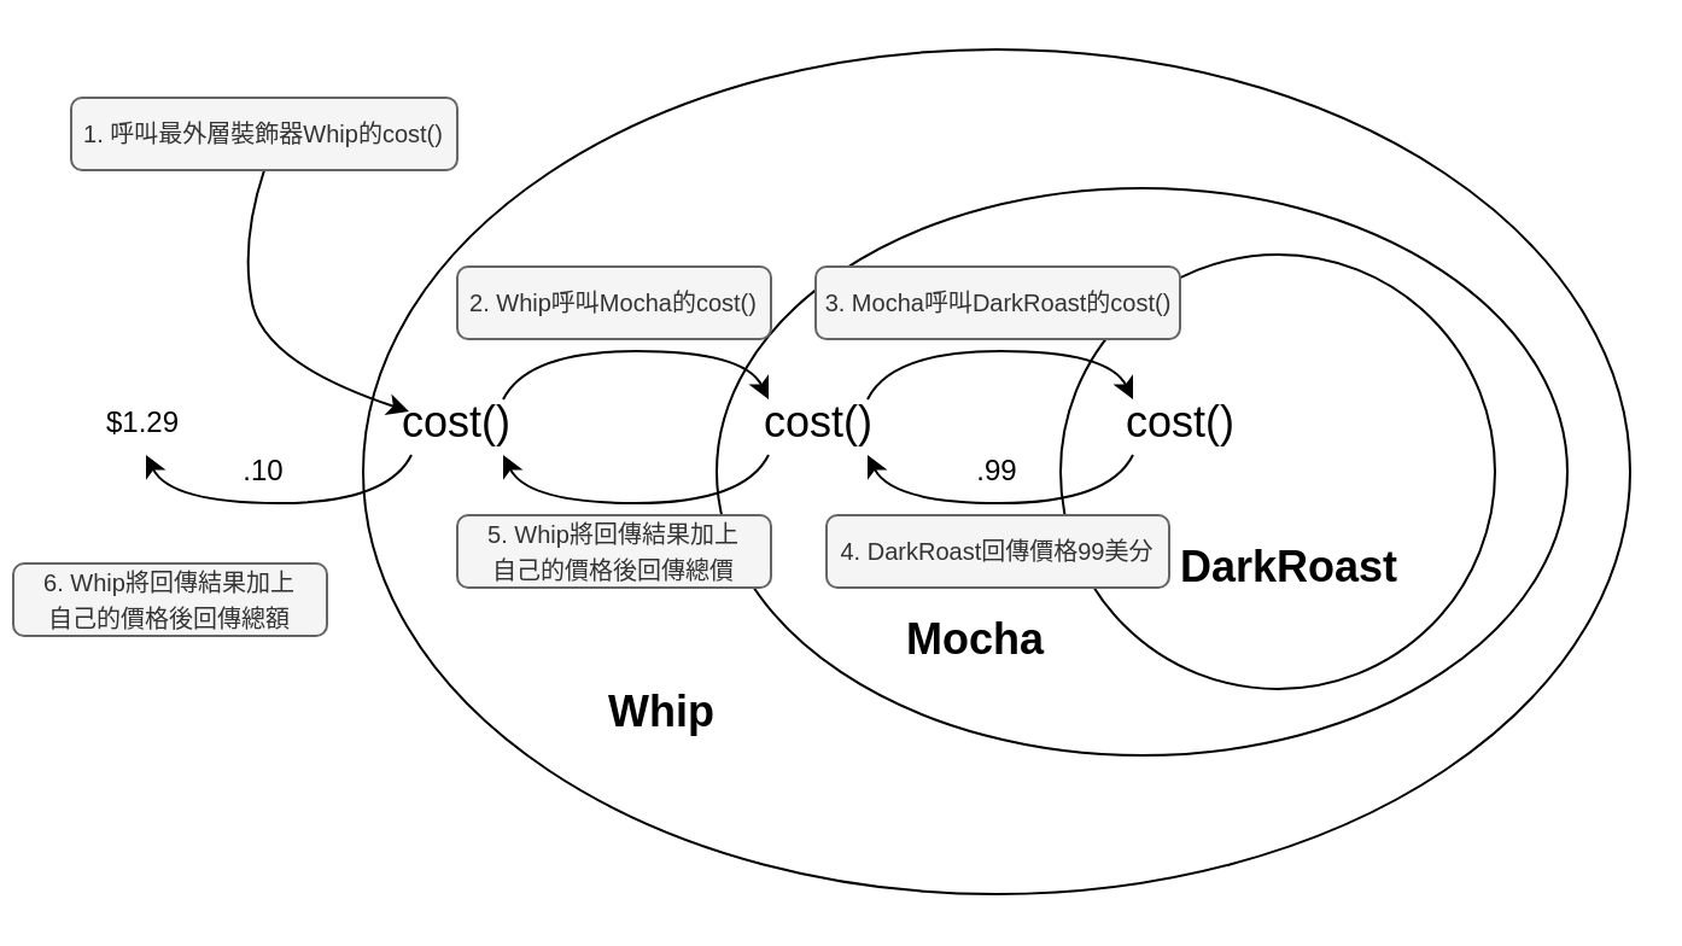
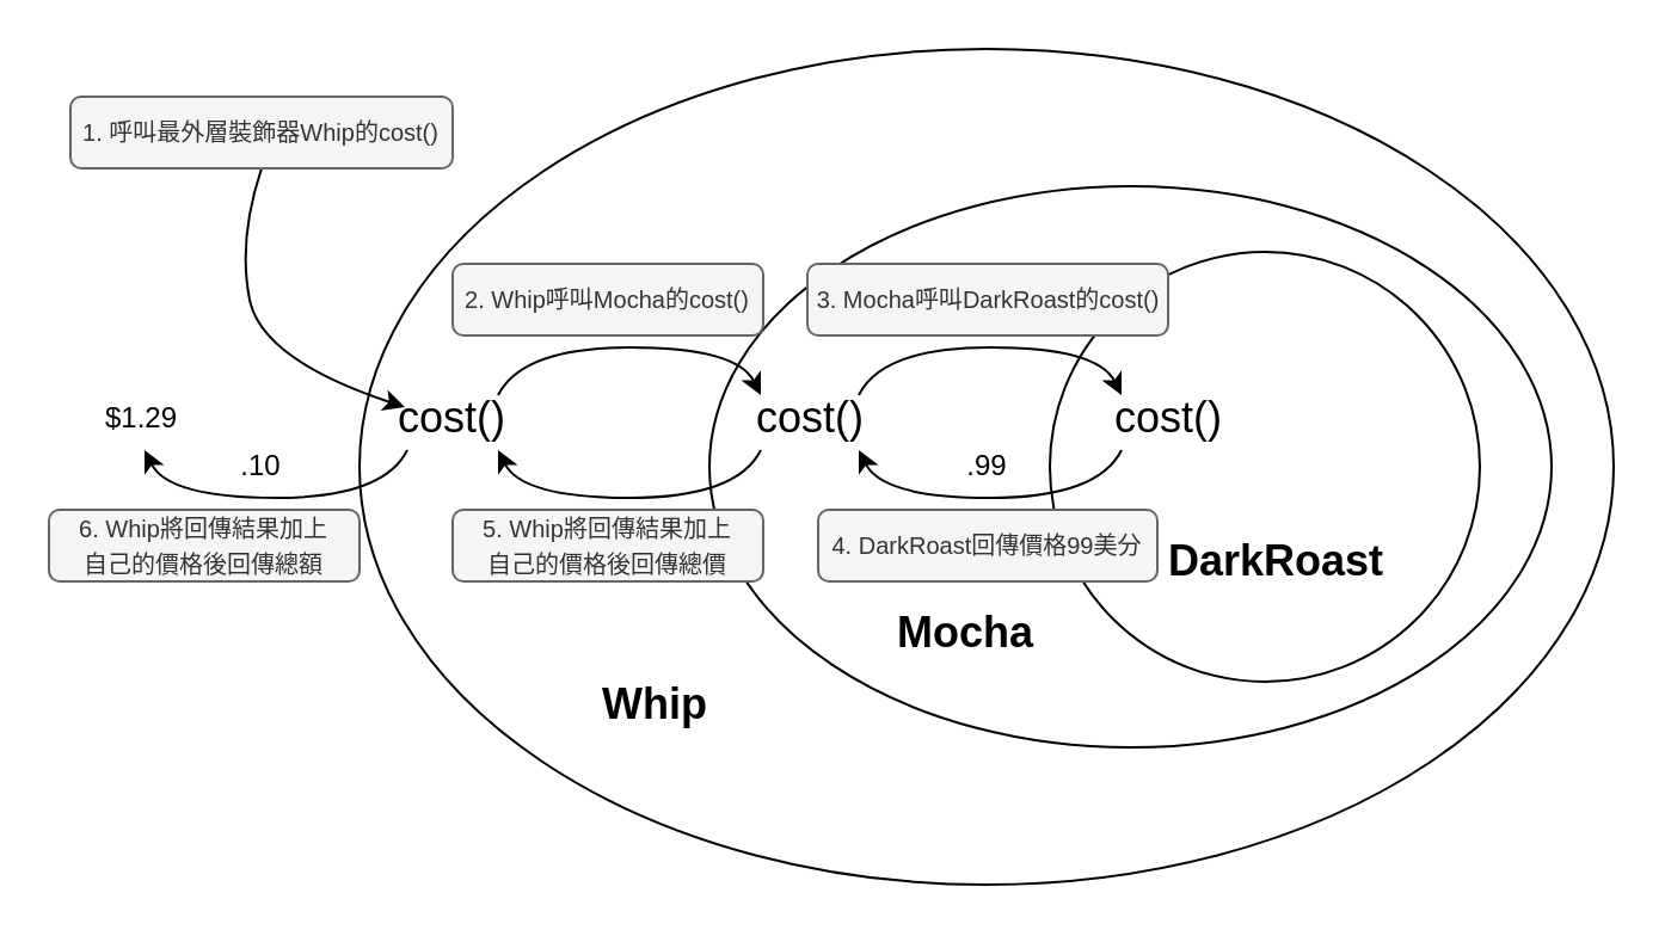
- <mxCell id="25" value="&lt;span style=&quot;font-size: 10px;&quot;&gt;6. Whip將回傳結果加上&lt;br&gt;自己的價格後回傳總額&lt;br&gt;&lt;/span&gt;" style="rounded=1;whiteSpace=wrap;html=1;fillColor=#f5f5f5;fontColor=#333333;strokeColor=#666666;" vertex="1" parent="1"><mxGeometry x="5" y="233" width="130" height="30" as="geometry" /></mxCell>
+ <mxCell id="25" value="&lt;span style=&quot;font-size: 10px;&quot;&gt;6. Whip將回傳結果加上&lt;br&gt;自己的價格後回傳總額&lt;br&gt;&lt;/span&gt;" style="rounded=1;whiteSpace=wrap;html=1;fillColor=#f5f5f5;fontColor=#333333;strokeColor=#666666;" vertex="1" parent="1"><mxGeometry x="20" y="213" width="130" height="30" as="geometry" /></mxCell>
